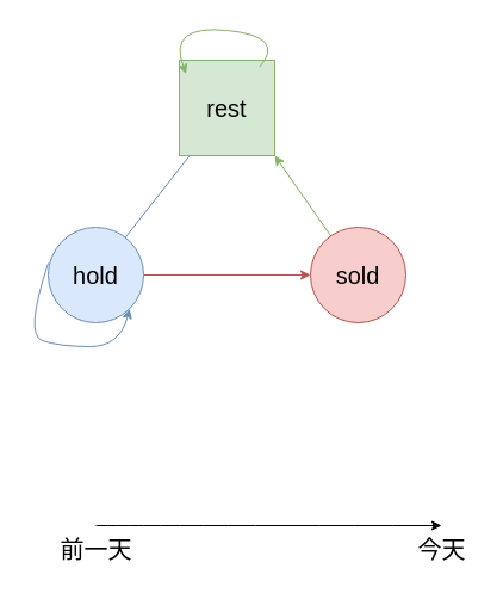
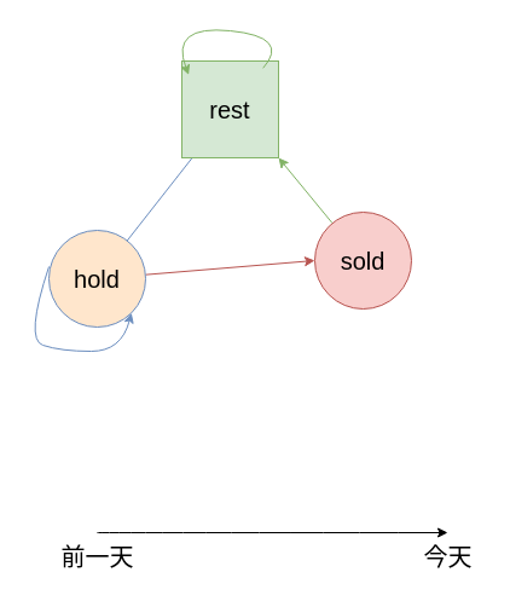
- <mxCell id="5" value="&lt;font style=&quot;font-size: 20px&quot;&gt;hold&lt;/font&gt;" style="ellipse;whiteSpace=wrap;html=1;aspect=fixed;fillColor=#dae8fc;strokeColor=#6c8ebf;" vertex="1" parent="1"><mxGeometry x="40" y="190" width="80" height="80" as="geometry" /></mxCell>
+ <mxCell id="5" value="&lt;font style=&quot;font-size: 20px&quot;&gt;hold&lt;/font&gt;" style="ellipse;whiteSpace=wrap;html=1;aspect=fixed;fillColor=#ffe6cc;strokeColor=#6c8ebf;" vertex="1" parent="1"><mxGeometry x="40" y="190" width="80" height="80" as="geometry" /></mxCell>
- <mxCell id="7" value="&lt;font style=&quot;font-size: 20px&quot;&gt;sold&lt;/font&gt;" style="ellipse;whiteSpace=wrap;html=1;aspect=fixed;fillColor=#f8cecc;strokeColor=#b85450;" vertex="1" parent="1"><mxGeometry x="260" y="190" width="80" height="80" as="geometry" /></mxCell>
+ <mxCell id="7" value="&lt;font style=&quot;font-size: 20px&quot;&gt;sold&lt;/font&gt;" style="ellipse;whiteSpace=wrap;html=1;aspect=fixed;fillColor=#f8cecc;strokeColor=#b85450;" vertex="1" parent="1"><mxGeometry x="260" y="175" width="80" height="80" as="geometry" /></mxCell>
